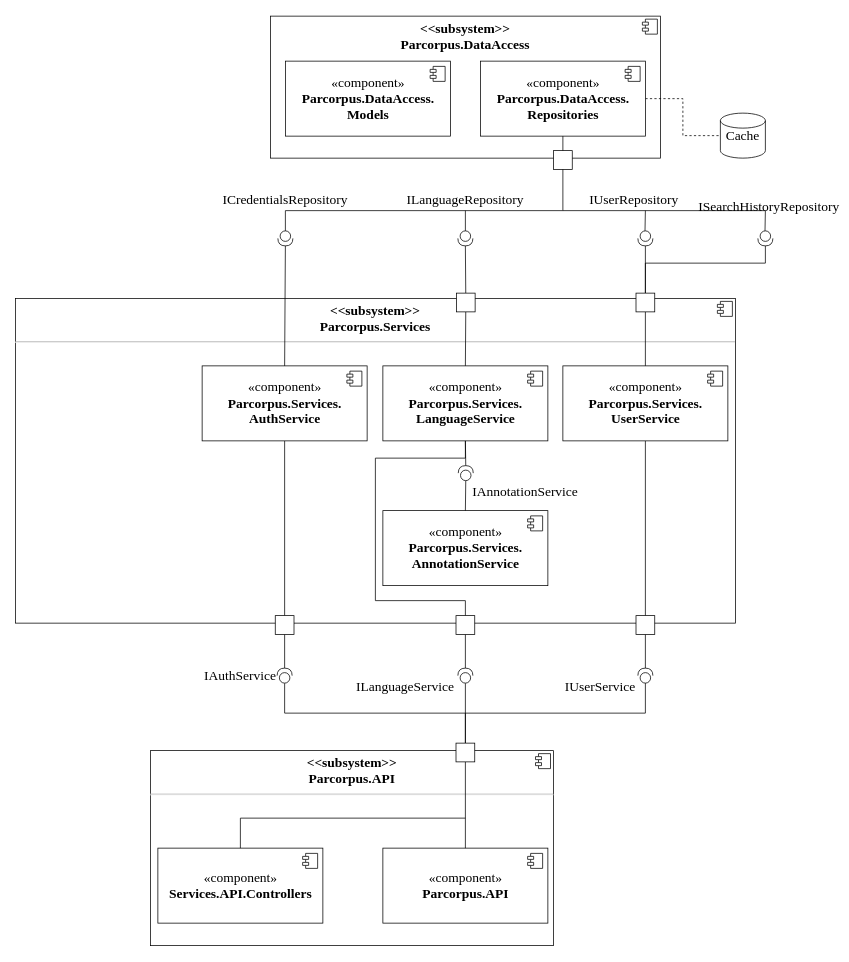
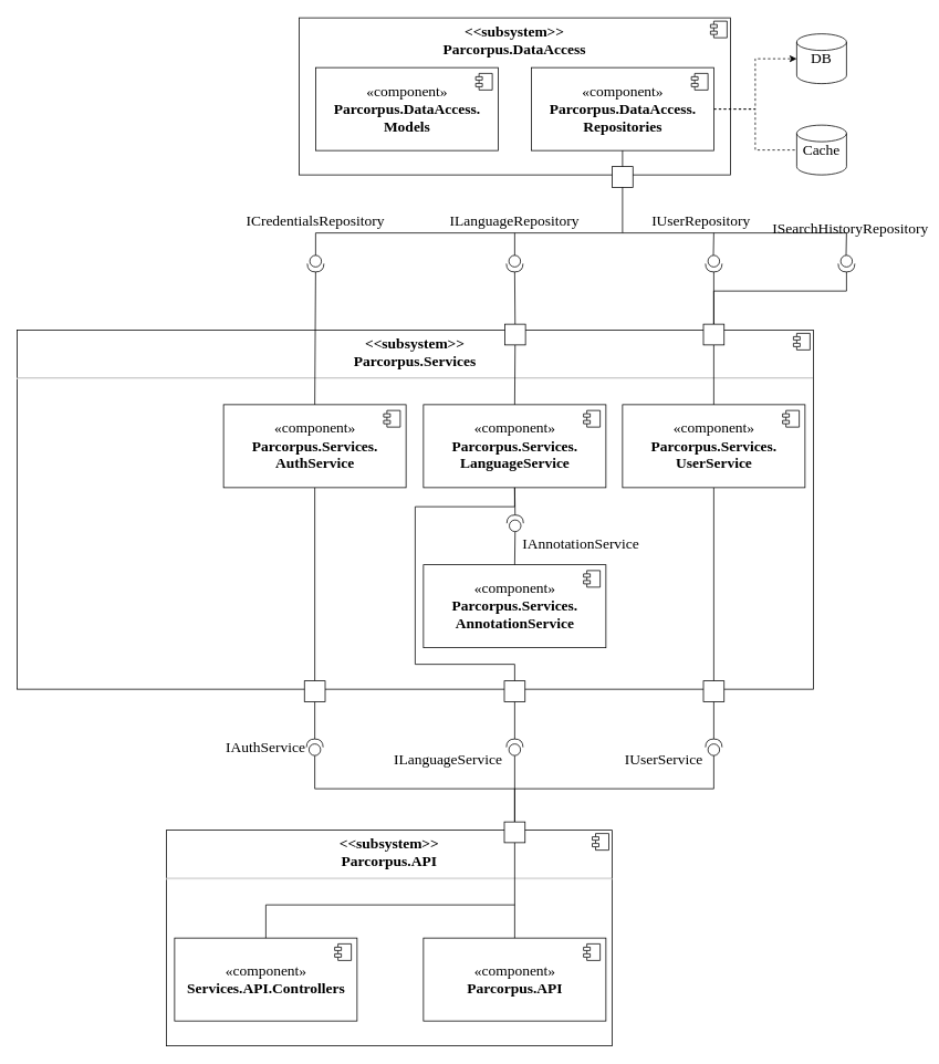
+ <mxCell id="25" style="edgeStyle=orthogonalEdgeStyle;rounded=0;orthogonalLoop=1;jettySize=auto;html=1;exitX=1;exitY=0.5;exitDx=0;exitDy=0;entryX=0;entryY=0.5;entryDx=0;entryDy=0;entryPerimeter=0;fontFamily=Times New Roman;fontSize=18;dashed=1;" edge="1" parent="1" source="27" target="74"><mxGeometry relative="1" as="geometry" /></mxCell>
+ <mxCell id="74" value="DB" style="strokeWidth=1;html=1;shape=mxgraph.flowchart.database;whiteSpace=wrap;fontSize=18;fontFamily=Times New Roman;" vertex="1" parent="1"><mxGeometry x="960" y="40" width="60" height="60" as="geometry" /></mxCell>
